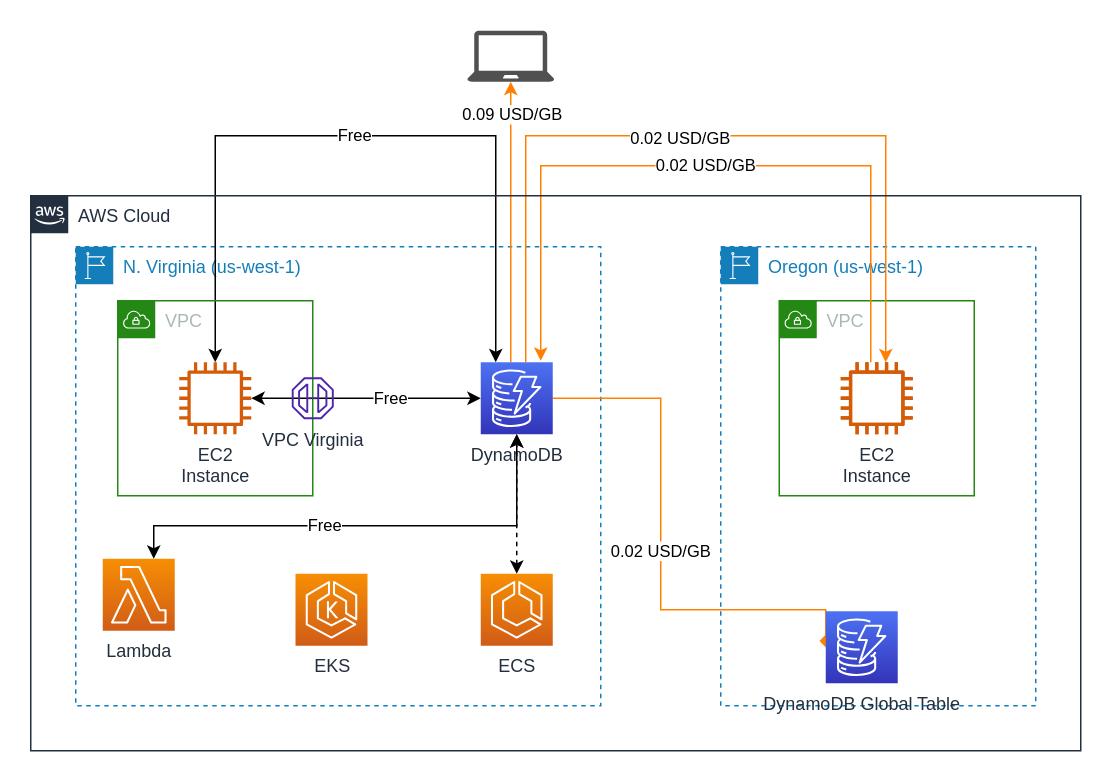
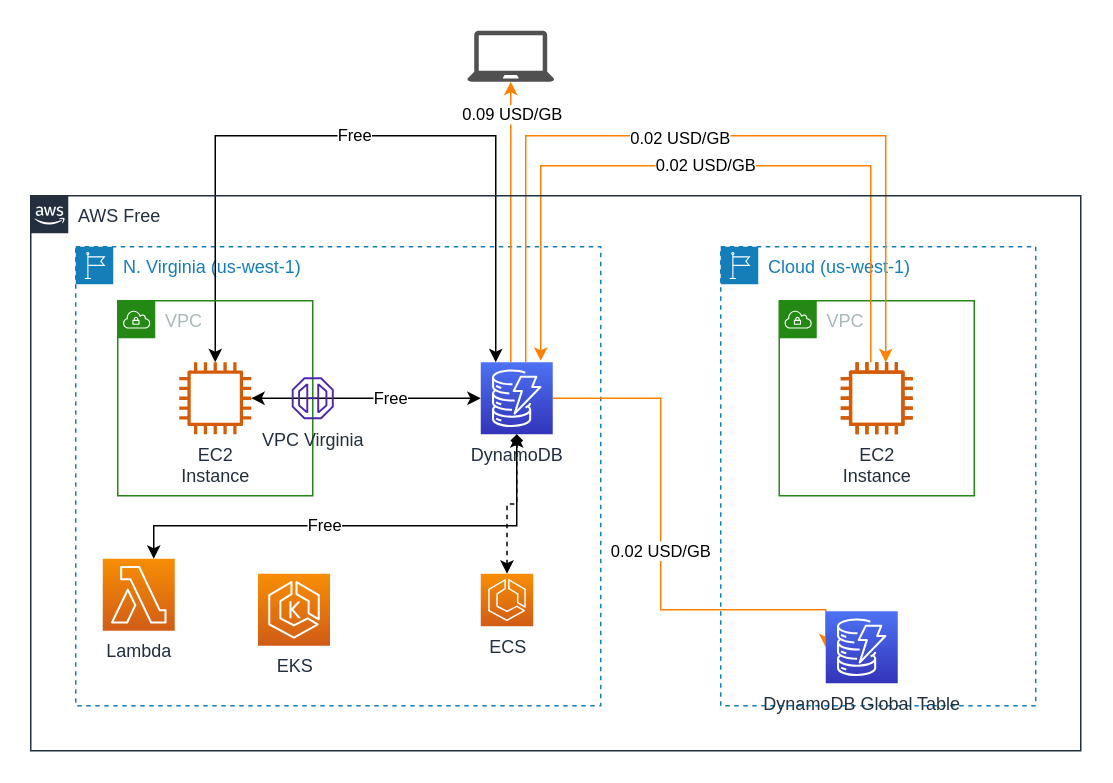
- <mxCell id="25" value="AWS Cloud" style="points=[[0,0],[0.25,0],[0.5,0],[0.75,0],[1,0],[1,0.25],[1,0.5],[1,0.75],[1,1],[0.75,1],[0.5,1],[0.25,1],[0,1],[0,0.75],[0,0.5],[0,0.25]];outlineConnect=0;gradientColor=none;html=1;whiteSpace=wrap;fontSize=12;fontStyle=0;container=1;pointerEvents=0;collapsible=0;recursiveResize=0;shape=mxgraph.aws4.group;grIcon=mxgraph.aws4.group_aws_cloud_alt;strokeColor=#232F3E;fillColor=none;verticalAlign=top;align=left;spacingLeft=30;fontColor=#232F3E;dashed=0;" vertex="1" parent="1"><mxGeometry x="20" y="130" width="700" height="370" as="geometry" /></mxCell>
+ <mxCell id="25" value="AWS Free" style="points=[[0,0],[0.25,0],[0.5,0],[0.75,0],[1,0],[1,0.25],[1,0.5],[1,0.75],[1,1],[0.75,1],[0.5,1],[0.25,1],[0,1],[0,0.75],[0,0.5],[0,0.25]];outlineConnect=0;gradientColor=none;html=1;whiteSpace=wrap;fontSize=12;fontStyle=0;container=1;pointerEvents=0;collapsible=0;recursiveResize=0;shape=mxgraph.aws4.group;grIcon=mxgraph.aws4.group_aws_cloud_alt;strokeColor=#232F3E;fillColor=none;verticalAlign=top;align=left;spacingLeft=30;fontColor=#232F3E;dashed=0;" vertex="1" parent="1"><mxGeometry x="20" y="130" width="700" height="370" as="geometry" /></mxCell>
- <mxCell id="17" value="Oregon (us-west-1)" style="points=[[0,0],[0.25,0],[0.5,0],[0.75,0],[1,0],[1,0.25],[1,0.5],[1,0.75],[1,1],[0.75,1],[0.5,1],[0.25,1],[0,1],[0,0.75],[0,0.5],[0,0.25]];outlineConnect=0;gradientColor=none;html=1;whiteSpace=wrap;fontSize=12;fontStyle=0;container=0;pointerEvents=0;collapsible=0;recursiveResize=0;shape=mxgraph.aws4.group;grIcon=mxgraph.aws4.group_region;strokeColor=#147EBA;fillColor=none;verticalAlign=top;align=left;spacingLeft=30;fontColor=#147EBA;dashed=1;" vertex="1" parent="1"><mxGeometry x="480" y="164" width="210" height="306" as="geometry" /></mxCell>
+ <mxCell id="17" value="Cloud (us-west-1)" style="points=[[0,0],[0.25,0],[0.5,0],[0.75,0],[1,0],[1,0.25],[1,0.5],[1,0.75],[1,1],[0.75,1],[0.5,1],[0.25,1],[0,1],[0,0.75],[0,0.5],[0,0.25]];outlineConnect=0;gradientColor=none;html=1;whiteSpace=wrap;fontSize=12;fontStyle=0;container=0;pointerEvents=0;collapsible=0;recursiveResize=0;shape=mxgraph.aws4.group;grIcon=mxgraph.aws4.group_region;strokeColor=#147EBA;fillColor=none;verticalAlign=top;align=left;spacingLeft=30;fontColor=#147EBA;dashed=1;" vertex="1" parent="1"><mxGeometry x="480" y="164" width="210" height="306" as="geometry" /></mxCell>
- <mxCell id="16" value="Free" style="edgeStyle=orthogonalEdgeStyle;rounded=0;orthogonalLoop=1;jettySize=auto;html=1;entryX=0.5;entryY=1;entryDx=0;entryDy=0;entryPerimeter=0;startArrow=classic;startFill=1;" edge="1" parent="1" source="12" target="8"><mxGeometry x="-0.164" relative="1" as="geometry"><Array as="points"><mxPoint x="102" y="350" /><mxPoint x="344" y="350" /></Array><mxPoint as="offset" /></mxGeometry></mxCell>
+ <mxCell id="16" value="Free" style="edgeStyle=orthogonalEdgeStyle;rounded=0;orthogonalLoop=1;jettySize=auto;html=1;entryX=0.5;entryY=1;entryDx=0;entryDy=0;entryPerimeter=0;startArrow=classic;startFill=1;endArrow=diamond;" edge="1" parent="1" source="12" target="8"><mxGeometry x="-0.164" relative="1" as="geometry"><Array as="points"><mxPoint x="102" y="350" /><mxPoint x="344" y="350" /></Array><mxPoint as="offset" /></mxGeometry></mxCell>
- <mxCell id="15" value="EKS" style="sketch=0;points=[[0,0,0],[0.25,0,0],[0.5,0,0],[0.75,0,0],[1,0,0],[0,1,0],[0.25,1,0],[0.5,1,0],[0.75,1,0],[1,1,0],[0,0.25,0],[0,0.5,0],[0,0.75,0],[1,0.25,0],[1,0.5,0],[1,0.75,0]];outlineConnect=0;fontColor=#232F3E;gradientColor=#F78E04;gradientDirection=north;fillColor=#D05C17;strokeColor=#ffffff;dashed=0;verticalLabelPosition=bottom;verticalAlign=top;align=center;html=1;fontSize=12;fontStyle=0;aspect=fixed;shape=mxgraph.aws4.resourceIcon;resIcon=mxgraph.aws4.eks;" vertex="1" parent="1"><mxGeometry x="196.5" y="382" width="48" height="48" as="geometry" /></mxCell>
+ <mxCell id="15" value="EKS" style="sketch=0;points=[[0,0,0],[0.25,0,0],[0.5,0,0],[0.75,0,0],[1,0,0],[0,1,0],[0.25,1,0],[0.5,1,0],[0.75,1,0],[1,1,0],[0,0.25,0],[0,0.5,0],[0,0.75,0],[1,0.25,0],[1,0.5,0],[1,0.75,0]];outlineConnect=0;fontColor=#232F3E;gradientColor=#F78E04;gradientDirection=north;fillColor=#D05C17;strokeColor=#ffffff;dashed=0;verticalLabelPosition=bottom;verticalAlign=top;align=center;html=1;fontSize=12;fontStyle=0;aspect=fixed;shape=mxgraph.aws4.resourceIcon;resIcon=mxgraph.aws4.eks;" vertex="1" parent="1"><mxGeometry x="171.5" y="382" width="48" height="48" as="geometry" /></mxCell>
- <mxCell id="14" value="ECS" style="sketch=0;points=[[0,0,0],[0.25,0,0],[0.5,0,0],[0.75,0,0],[1,0,0],[0,1,0],[0.25,1,0],[0.5,1,0],[0.75,1,0],[1,1,0],[0,0.25,0],[0,0.5,0],[0,0.75,0],[1,0.25,0],[1,0.5,0],[1,0.75,0]];outlineConnect=0;fontColor=#232F3E;gradientColor=#F78E04;gradientDirection=north;fillColor=#D05C17;strokeColor=#ffffff;dashed=0;verticalLabelPosition=bottom;verticalAlign=top;align=center;html=1;fontSize=12;fontStyle=0;aspect=fixed;shape=mxgraph.aws4.resourceIcon;resIcon=mxgraph.aws4.ecs;" vertex="1" parent="1"><mxGeometry x="320" y="382" width="48" height="48" as="geometry" /></mxCell>
+ <mxCell id="14" value="ECS" style="sketch=0;points=[[0,0,0],[0.25,0,0],[0.5,0,0],[0.75,0,0],[1,0,0],[0,1,0],[0.25,1,0],[0.5,1,0],[0.75,1,0],[1,1,0],[0,0.25,0],[0,0.5,0],[0,0.75,0],[1,0.25,0],[1,0.5,0],[1,0.75,0]];outlineConnect=0;fontColor=#232F3E;gradientColor=#F78E04;gradientDirection=north;fillColor=#D05C17;strokeColor=#ffffff;dashed=0;verticalLabelPosition=bottom;verticalAlign=top;align=center;html=1;fontSize=12;fontStyle=0;aspect=fixed;shape=mxgraph.aws4.resourceIcon;resIcon=mxgraph.aws4.ecs;" vertex="1" parent="1"><mxGeometry x="320" y="382" width="35" height="35" as="geometry" /></mxCell>
- <mxCell id="5" value="0.02 USD/GB" style="edgeStyle=orthogonalEdgeStyle;rounded=0;orthogonalLoop=1;jettySize=auto;html=1;entryX=0;entryY=0.5;entryDx=0;entryDy=0;entryPerimeter=0;startArrow=none;startFill=0;endArrow=diamond;endFill=1;strokeColor=#FF8000;" edge="1" parent="1" source="8" target="24"><mxGeometry relative="1" as="geometry"><Array as="points"><mxPoint x="440" y="265" /><mxPoint x="440" y="406" /></Array></mxGeometry></mxCell>
+ <mxCell id="5" value="0.02 USD/GB" style="edgeStyle=orthogonalEdgeStyle;rounded=0;orthogonalLoop=1;jettySize=auto;html=1;entryX=0;entryY=0.5;entryDx=0;entryDy=0;entryPerimeter=0;startArrow=none;startFill=0;endArrow=classic;endFill=1;strokeColor=#FF8000;" edge="1" parent="1" source="8" target="24"><mxGeometry relative="1" as="geometry"><Array as="points"><mxPoint x="440" y="265" /><mxPoint x="440" y="406" /></Array></mxGeometry></mxCell>
